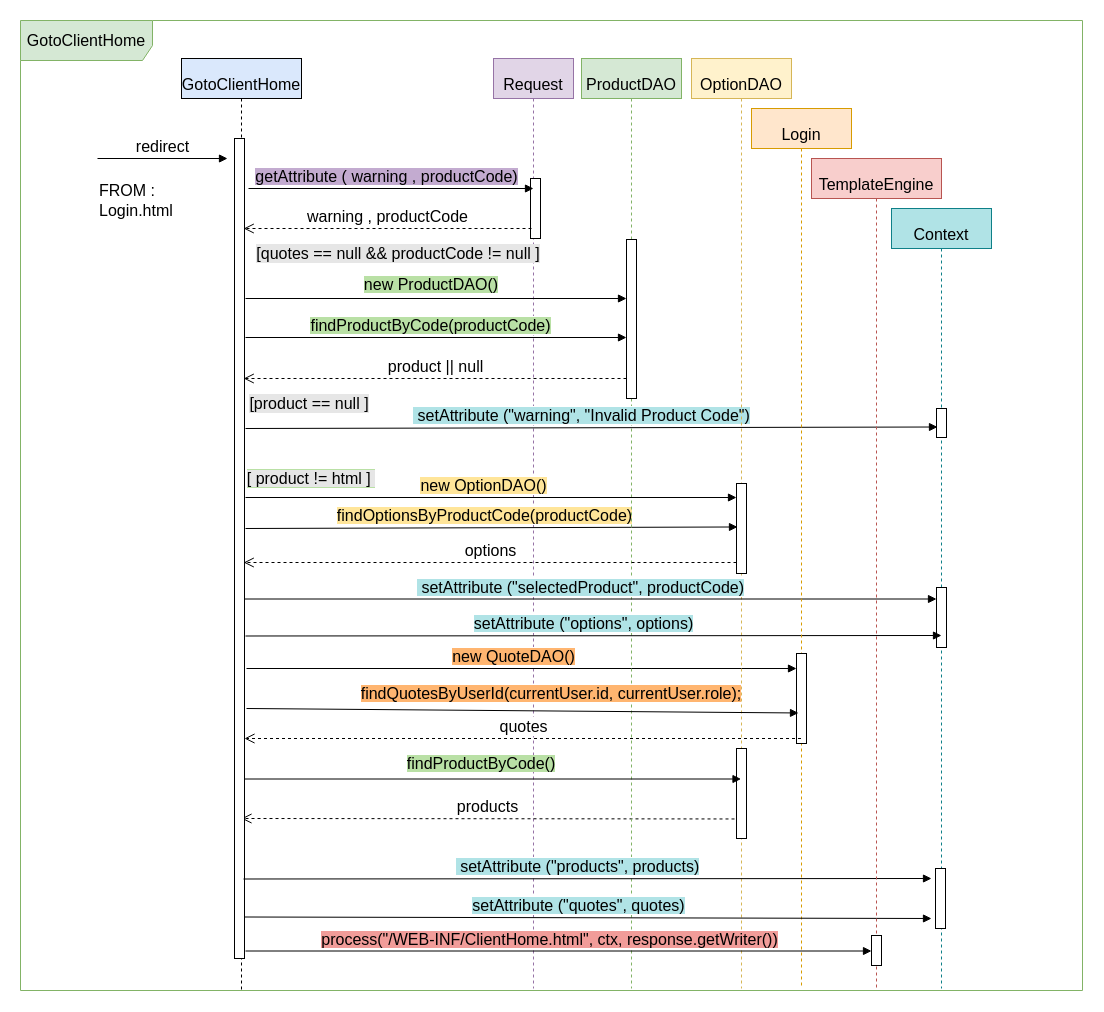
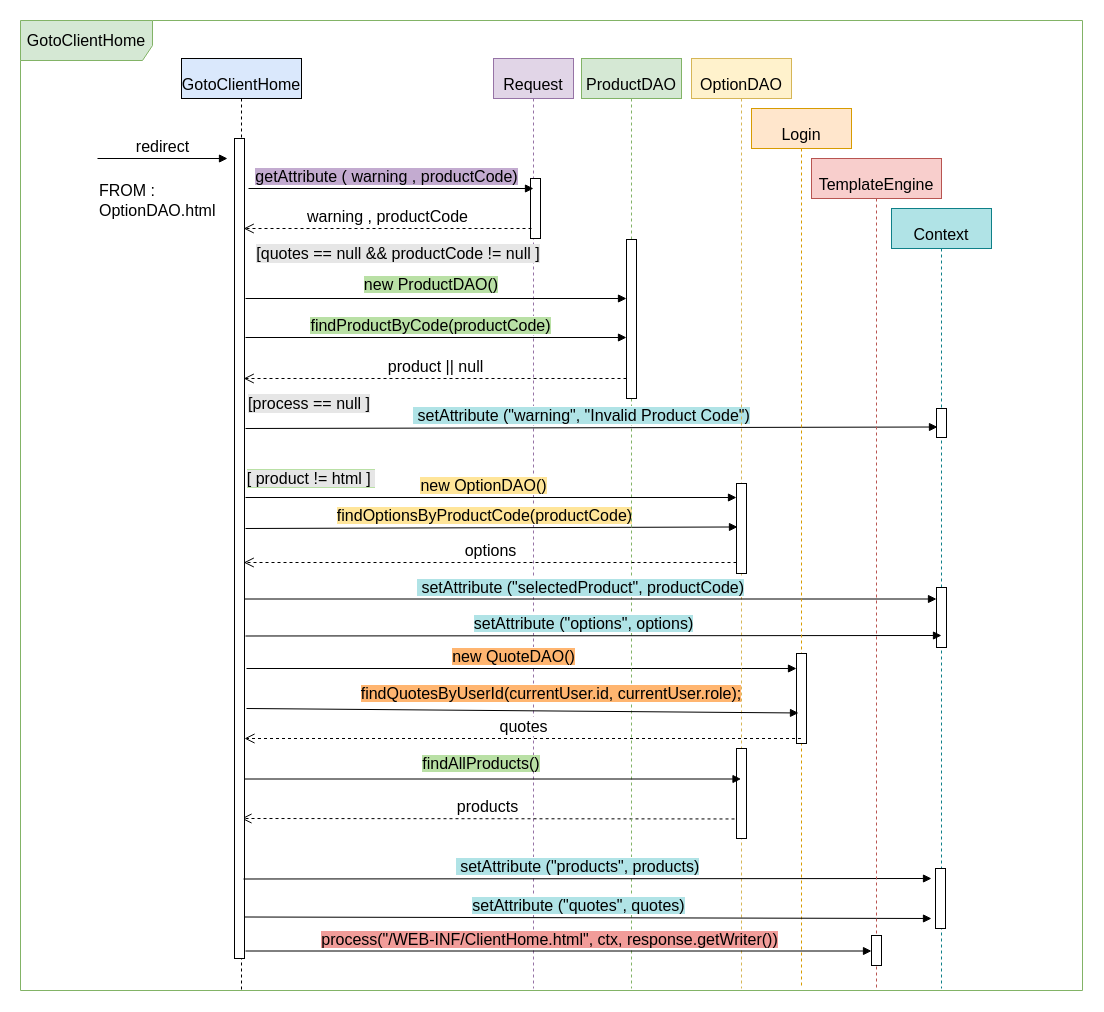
- <mxCell id="12" value="FROM :&lt;br&gt;Login.html" style="text;html=1;strokeColor=none;fillColor=none;align=left;verticalAlign=middle;whiteSpace=wrap;rounded=0;fontSize=16;" parent="1" vertex="1"><mxGeometry x="97" y="175" width="102" height="50" as="geometry" /></mxCell>
+ <mxCell id="12" value="FROM :&lt;br&gt;OptionDAO.html" style="text;html=1;strokeColor=none;fillColor=none;align=left;verticalAlign=middle;whiteSpace=wrap;rounded=0;fontSize=16;" parent="1" vertex="1"><mxGeometry x="97" y="175" width="102" height="50" as="geometry" /></mxCell>
- <mxCell id="46" value="&lt;span style=&quot;font-size: 16px;&quot;&gt;[product == null ]&lt;/span&gt;" style="text;html=1;strokeColor=none;fillColor=none;align=center;verticalAlign=middle;whiteSpace=wrap;rounded=0;labelBackgroundColor=#E6E6E6;" vertex="1" parent="1"><mxGeometry x="244" y="388" width="130" height="30" as="geometry" /></mxCell>
+ <mxCell id="46" value="&lt;span style=&quot;font-size: 16px;&quot;&gt;[process == null ]&lt;/span&gt;" style="text;html=1;strokeColor=none;fillColor=none;align=center;verticalAlign=middle;whiteSpace=wrap;rounded=0;labelBackgroundColor=#E6E6E6;" vertex="1" parent="1"><mxGeometry x="244" y="388" width="130" height="30" as="geometry" /></mxCell>
- <mxCell id="39" value="&lt;span style=&quot;background-color: rgb(185, 224, 165);&quot;&gt;findProductByCode()&lt;/span&gt;" style="text;html=1;strokeColor=none;fillColor=none;align=center;verticalAlign=middle;whiteSpace=wrap;rounded=0;fontSize=16;" parent="1" vertex="1"><mxGeometry x="191" y="748" width="580" height="30" as="geometry" /></mxCell>
+ <mxCell id="39" value="&lt;span style=&quot;background-color: rgb(185, 224, 165);&quot;&gt;findAllProducts()&lt;/span&gt;" style="text;html=1;strokeColor=none;fillColor=none;align=center;verticalAlign=middle;whiteSpace=wrap;rounded=0;fontSize=16;" parent="1" vertex="1"><mxGeometry x="191" y="748" width="580" height="30" as="geometry" /></mxCell>
